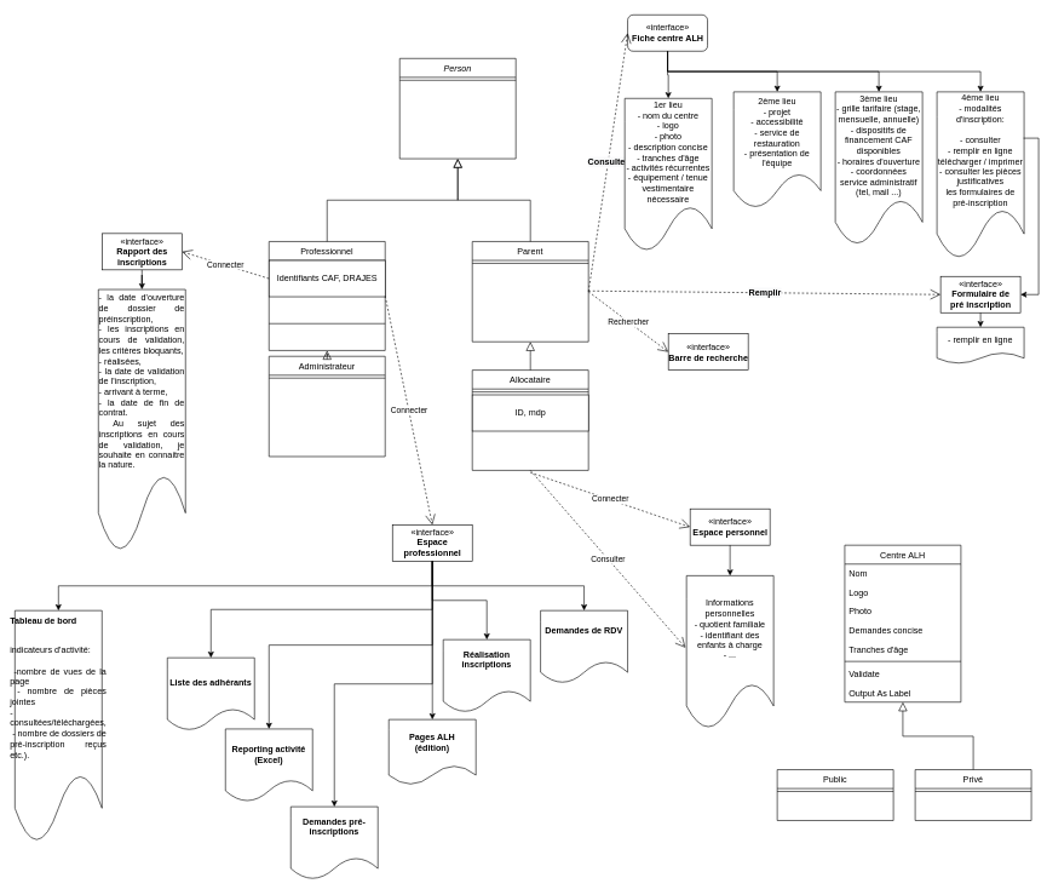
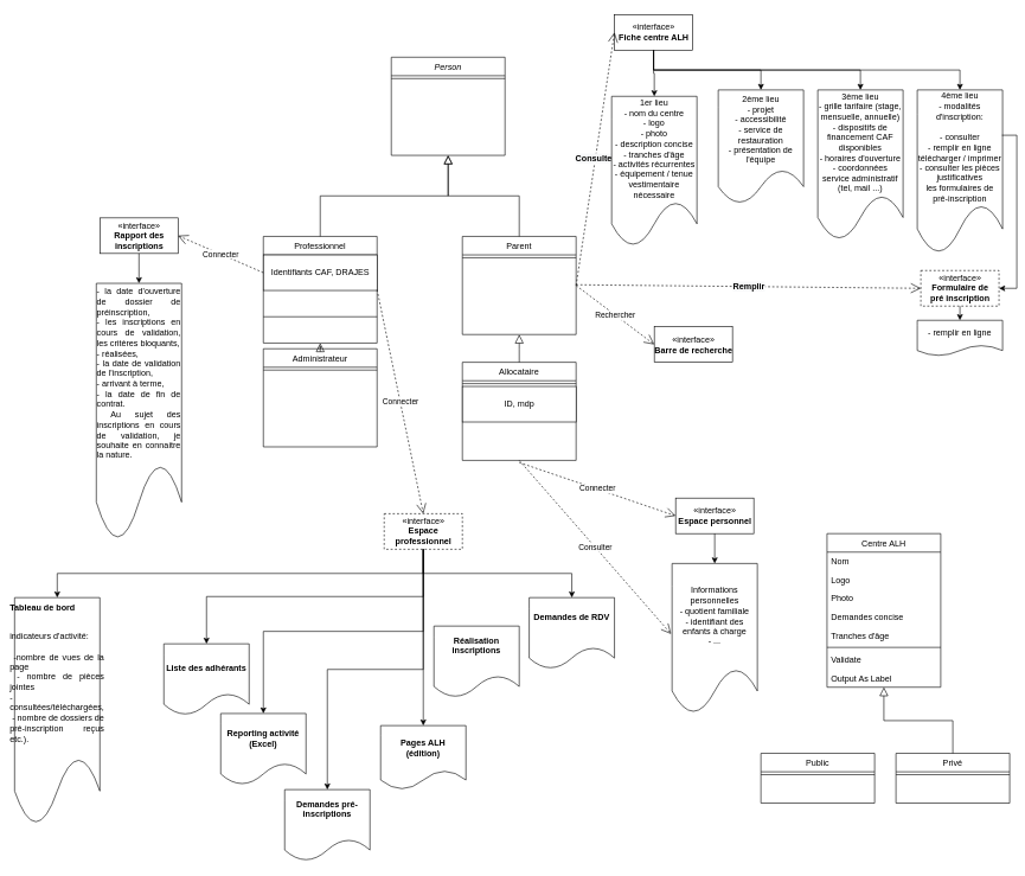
- <mxCell id="28" value="«interface»&lt;br&gt;&lt;b&gt;Fiche centre ALH&lt;/b&gt;" style="html=1;rounded=1;" vertex="1" parent="1"><mxGeometry x="864" width="110" height="50" as="geometry" y="20" /></mxCell>
+ <mxCell id="28" value="«interface»&lt;br&gt;&lt;b&gt;Fiche centre ALH&lt;/b&gt;" style="html=1;" vertex="1" parent="1"><mxGeometry x="864" width="110" height="50" as="geometry" y="20" /></mxCell>
- <mxCell id="70" value="«interface»&lt;br&gt;&lt;b&gt;Rapport des&lt;br&gt;inscriptions&lt;/b&gt;" style="html=1;" vertex="1" parent="1"><mxGeometry x="140" y="321" width="110" height="50" as="geometry" /></mxCell>
+ <mxCell id="70" value="«interface»&lt;br&gt;&lt;b&gt;Rapport des&lt;br&gt;inscriptions&lt;/b&gt;" style="html=1;" vertex="1" parent="1"><mxGeometry x="140" y="306" width="110" height="50" as="geometry" /></mxCell>
- <mxCell id="37" value="«interface»&lt;br&gt;&lt;b&gt;Formulaire de&lt;br&gt;pré inscription&lt;/b&gt;" style="html=1;" vertex="1" parent="1"><mxGeometry x="1295" y="380" width="110" height="50" as="geometry" /></mxCell>
+ <mxCell id="37" value="«interface»&lt;br&gt;&lt;b&gt;Formulaire de&lt;br&gt;pré inscription&lt;/b&gt;" style="html=1;dashed=1;" vertex="1" parent="1"><mxGeometry x="1295" y="380" width="110" height="50" as="geometry" /></mxCell>
- <mxCell id="54" value="«interface»&lt;br&gt;&lt;b&gt;Espace&lt;br&gt;professionnel&lt;/b&gt;" style="html=1;" vertex="1" parent="1"><mxGeometry x="540" y="722" width="110" height="50" as="geometry" /></mxCell>
+ <mxCell id="54" value="«interface»&lt;br&gt;&lt;b&gt;Espace&lt;br&gt;professionnel&lt;/b&gt;" style="html=1;dashed=1;" vertex="1" parent="1"><mxGeometry x="540" y="722" width="110" height="50" as="geometry" /></mxCell>
- <mxCell id="66" value="" style="edgeStyle=orthogonalEdgeStyle;rounded=0;orthogonalLoop=1;jettySize=auto;html=1;exitX=0.5;exitY=1;exitDx=0;exitDy=0;entryX=0.5;entryY=0;entryDx=0;entryDy=0;" edge="1" parent="1" source="54" target="61"><mxGeometry relative="1" as="geometry"><mxPoint x="615" y="792" as="sourcePoint" /><mxPoint x="630" y="840" as="targetPoint" /></mxGeometry></mxCell>
- <mxCell id="57" value="&lt;b style=&quot;&quot;&gt;Pages ALH&lt;br&gt;(édition)&lt;/b&gt;" style="shape=document;whiteSpace=wrap;html=1;boundedLbl=1;" vertex="1" parent="1"><mxGeometry x="535" y="990" width="120" height="90" as="geometry" /></mxCell>
+ <mxCell id="57" value="&lt;b style=&quot;&quot;&gt;Pages ALH&lt;br&gt;(édition)&lt;/b&gt;" style="shape=document;whiteSpace=wrap;html=1;boundedLbl=1;" vertex="1" parent="1"><mxGeometry x="535" y="1020" width="120" height="90" as="geometry" /></mxCell>
